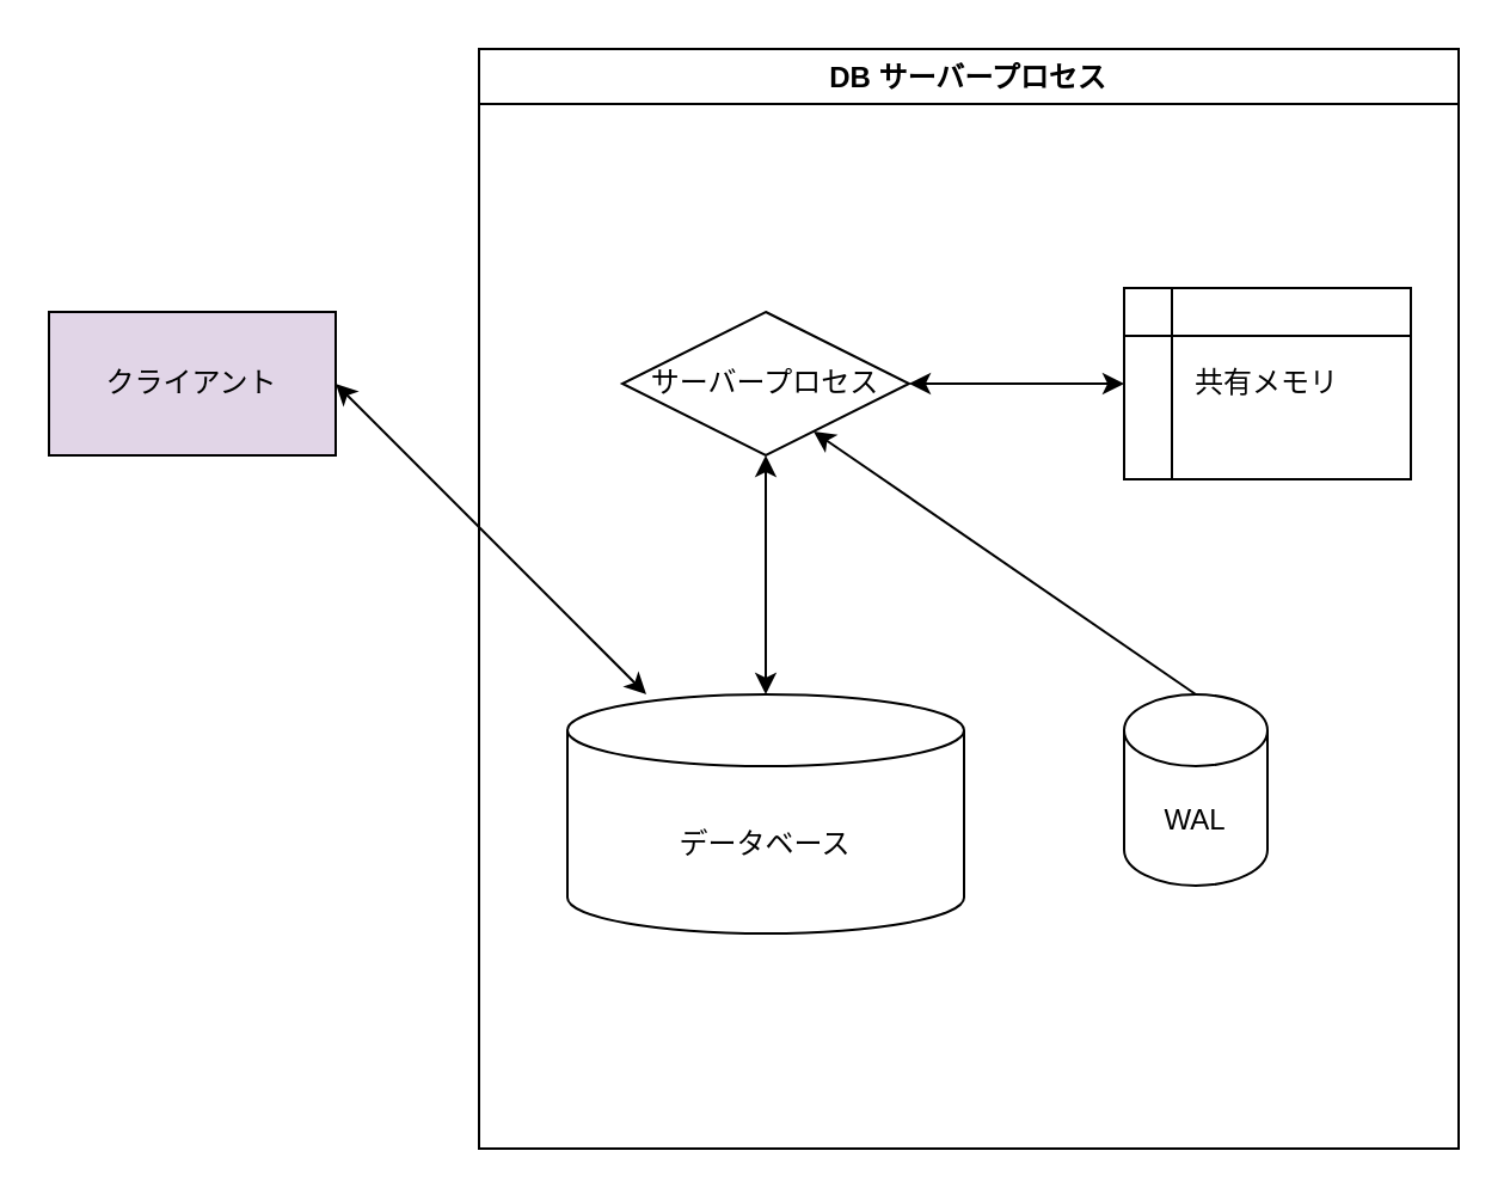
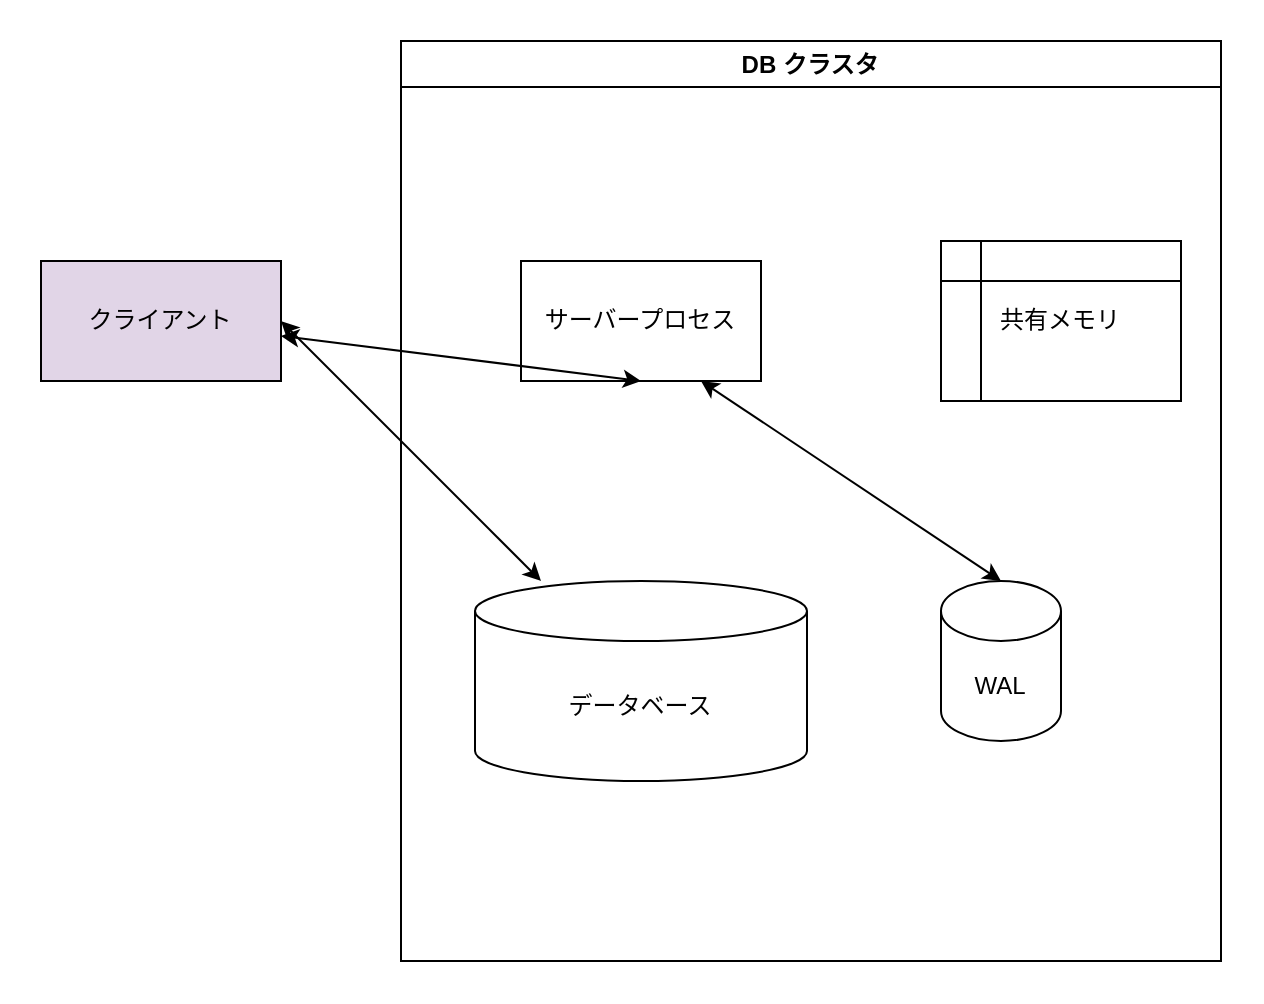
- <mxCell id="2" value="DB サーバープロセス" style="swimlane;" vertex="1" parent="1"><mxGeometry x="200" y="20" width="410" height="460" as="geometry" /></mxCell>
+ <mxCell id="2" value="DB クラスタ" style="swimlane;" vertex="1" parent="1"><mxGeometry x="200" y="20" width="410" height="460" as="geometry" /></mxCell>
- <mxCell id="4" value="サーバープロセス" style="rhombus;whiteSpace=wrap;html=1;" vertex="1" parent="2"><mxGeometry x="60" y="110" width="120" height="60" as="geometry" /></mxCell>
+ <mxCell id="4" value="サーバープロセス" style="rounded=0;whiteSpace=wrap;html=1;" vertex="1" parent="2"><mxGeometry x="60" y="110" width="120" height="60" as="geometry" /></mxCell>
- <mxCell id="8" value="" style="endArrow=classic;startArrow=classic;html=1;rounded=0;exitX=1;exitY=0.5;exitDx=0;exitDy=0;entryX=0;entryY=0.5;entryDx=0;entryDy=0;" edge="1" parent="2" source="4" target="6"><mxGeometry width="50" height="50" relative="1" as="geometry"><mxPoint x="190" y="220" as="sourcePoint" /><mxPoint x="240" y="170" as="targetPoint" /></mxGeometry></mxCell>
- <mxCell id="5" value="" style="endArrow=classic;startArrow=classic;html=1;rounded=0;exitX=0.5;exitY=1;exitDx=0;exitDy=0;entryX=0.5;entryY=0;entryDx=0;entryDy=0;entryPerimeter=0;" edge="1" parent="2" source="4" target="3"><mxGeometry width="50" height="50" relative="1" as="geometry"><mxPoint x="190" y="220" as="sourcePoint" /><mxPoint x="120" y="290" as="targetPoint" /></mxGeometry></mxCell>
+ <mxCell id="5" value="" style="endArrow=classic;startArrow=classic;html=1;rounded=0;exitX=0.5;exitY=1;exitDx=0;exitDy=0;" edge="1" parent="2" source="4" target="10"><mxGeometry width="50" height="50" relative="1" as="geometry"><mxPoint x="190" y="220" as="sourcePoint" /><mxPoint x="120" y="290" as="targetPoint" /></mxGeometry></mxCell>
- <mxCell id="9" value="" style="endArrow=none;startArrow=classic;html=1;rounded=0;exitX=0.75;exitY=1;exitDx=0;exitDy=0;entryX=0.5;entryY=0;entryDx=0;entryDy=0;entryPerimeter=0;" edge="1" parent="2" source="4" target="7"><mxGeometry width="50" height="50" relative="1" as="geometry"><mxPoint x="190" y="220" as="sourcePoint" /><mxPoint x="240" y="170" as="targetPoint" /></mxGeometry></mxCell>
+ <mxCell id="9" value="" style="endArrow=classic;startArrow=classic;html=1;rounded=0;exitX=0.75;exitY=1;exitDx=0;exitDy=0;entryX=0.5;entryY=0;entryDx=0;entryDy=0;entryPerimeter=0;" edge="1" parent="2" source="4" target="7"><mxGeometry width="50" height="50" relative="1" as="geometry"><mxPoint x="190" y="220" as="sourcePoint" /><mxPoint x="240" y="170" as="targetPoint" /></mxGeometry></mxCell>
